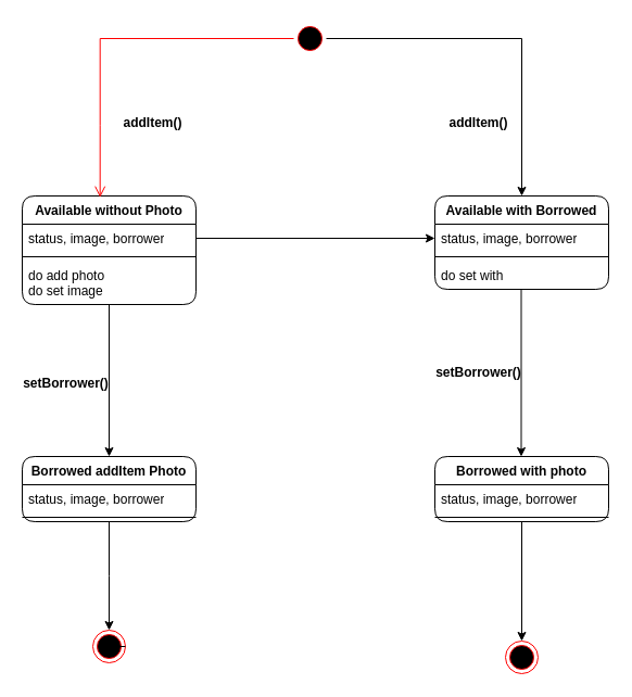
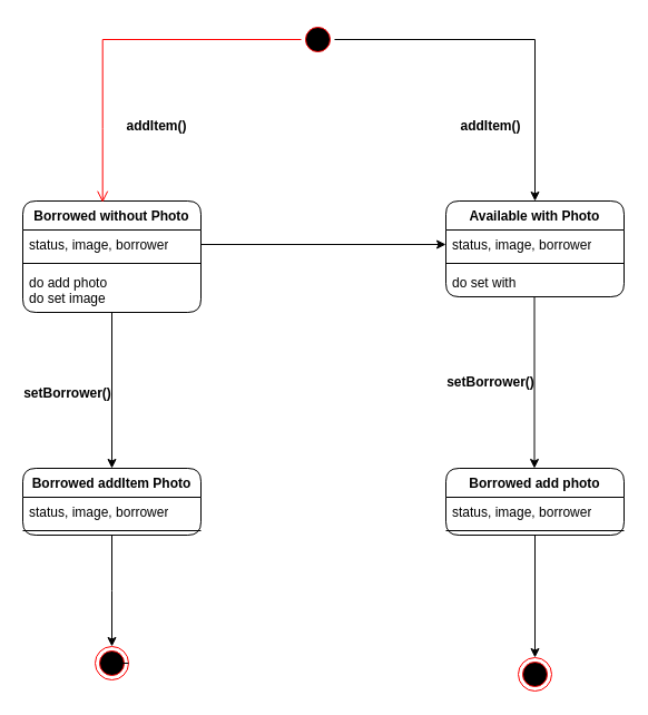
- <mxCell id="3" value="Available without Photo" style="swimlane;fontStyle=1;align=center;verticalAlign=top;childLayout=stackLayout;horizontal=1;startSize=26;horizontalStack=0;resizeParent=1;resizeParentMax=0;resizeLast=0;collapsible=1;marginBottom=0;whiteSpace=wrap;html=1;rounded=1;" vertex="1" parent="1"><mxGeometry x="20" y="180" width="160" height="100" as="geometry" /></mxCell>
+ <mxCell id="3" value="Borrowed without Photo" style="swimlane;fontStyle=1;align=center;verticalAlign=top;childLayout=stackLayout;horizontal=1;startSize=26;horizontalStack=0;resizeParent=1;resizeParentMax=0;resizeLast=0;collapsible=1;marginBottom=0;whiteSpace=wrap;html=1;rounded=1;" vertex="1" parent="1"><mxGeometry x="20" y="180" width="160" height="100" as="geometry" /></mxCell>
- <mxCell id="7" value="Available with Borrowed" style="swimlane;fontStyle=1;align=center;verticalAlign=top;childLayout=stackLayout;horizontal=1;startSize=26;horizontalStack=0;resizeParent=1;resizeParentMax=0;resizeLast=0;collapsible=1;marginBottom=0;whiteSpace=wrap;html=1;rounded=1;" vertex="1" parent="1"><mxGeometry x="400" y="180" width="160" height="86" as="geometry" /></mxCell>
+ <mxCell id="7" value="Available with Photo" style="swimlane;fontStyle=1;align=center;verticalAlign=top;childLayout=stackLayout;horizontal=1;startSize=26;horizontalStack=0;resizeParent=1;resizeParentMax=0;resizeLast=0;collapsible=1;marginBottom=0;whiteSpace=wrap;html=1;rounded=1;" vertex="1" parent="1"><mxGeometry x="400" y="180" width="160" height="86" as="geometry" /></mxCell>
- <mxCell id="16" value="Borrowed with photo" style="swimlane;fontStyle=1;align=center;verticalAlign=top;childLayout=stackLayout;horizontal=1;startSize=26;horizontalStack=0;resizeParent=1;resizeParentMax=0;resizeLast=0;collapsible=1;marginBottom=0;whiteSpace=wrap;html=1;rounded=1;" vertex="1" parent="1"><mxGeometry x="400" y="420" width="160" height="60" as="geometry" /></mxCell>
+ <mxCell id="16" value="Borrowed add photo" style="swimlane;fontStyle=1;align=center;verticalAlign=top;childLayout=stackLayout;horizontal=1;startSize=26;horizontalStack=0;resizeParent=1;resizeParentMax=0;resizeLast=0;collapsible=1;marginBottom=0;whiteSpace=wrap;html=1;rounded=1;" vertex="1" parent="1"><mxGeometry x="400" y="420" width="160" height="60" as="geometry" /></mxCell>
